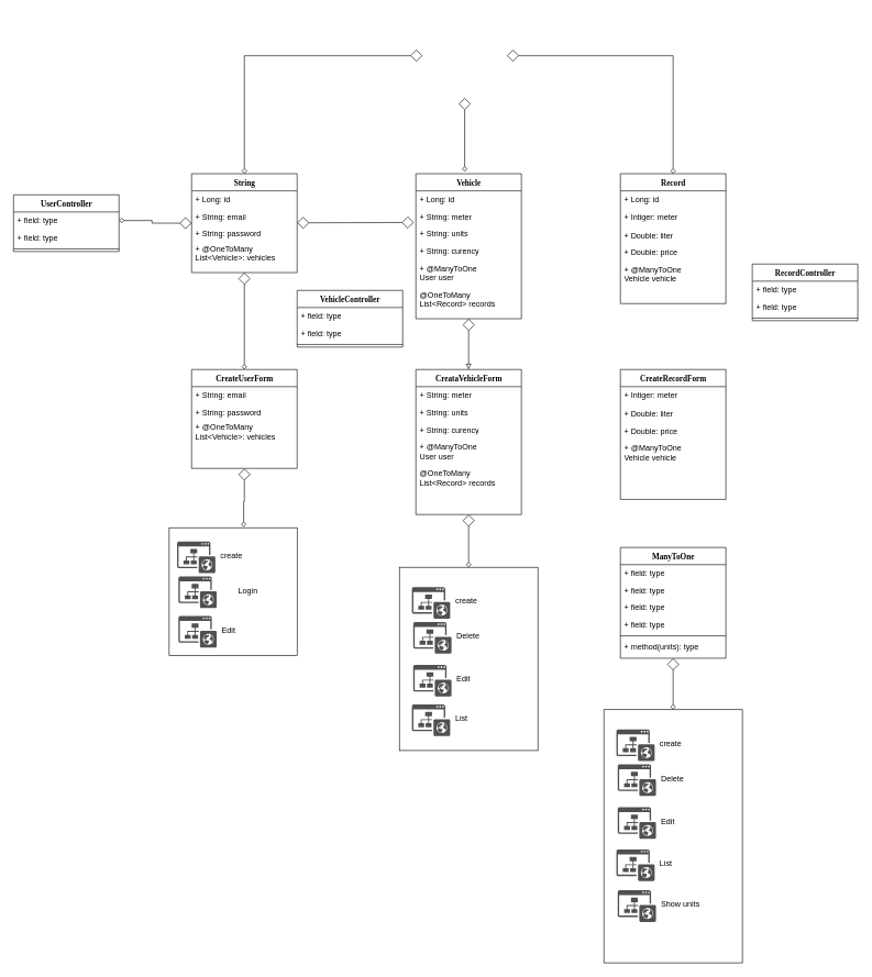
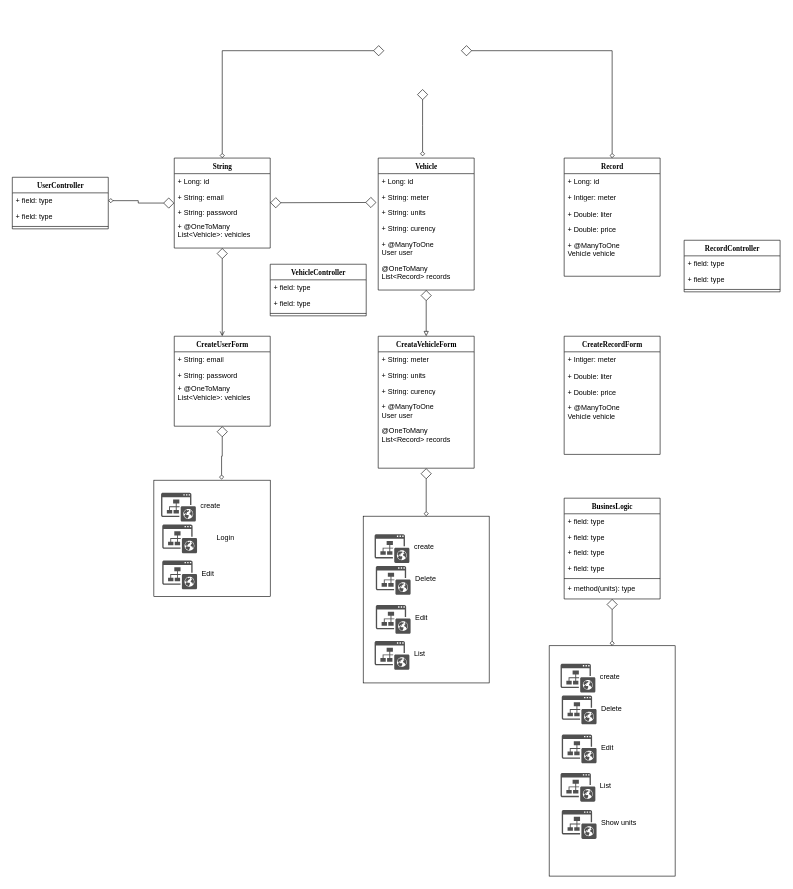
- <mxCell id="4" style="edgeStyle=orthogonalEdgeStyle;rounded=0;orthogonalLoop=1;jettySize=auto;html=1;entryX=0.5;entryY=0;entryDx=0;entryDy=0;startArrow=diamond;startFill=0;endArrow=diamond;endFill=0;startSize=16;" edge="1" parent="1" source="6" target="39"><mxGeometry relative="1" as="geometry" /></mxCell>
+ <mxCell id="4" style="edgeStyle=orthogonalEdgeStyle;rounded=0;orthogonalLoop=1;jettySize=auto;html=1;entryX=0.5;entryY=0;entryDx=0;entryDy=0;startArrow=diamond;startFill=0;endArrow=open;endFill=0;startSize=16;" edge="1" parent="1" source="6" target="39"><mxGeometry relative="1" as="geometry" /></mxCell>
- <mxCell id="26" value="ManyToOne" style="swimlane;html=1;fontStyle=1;align=center;verticalAlign=top;childLayout=stackLayout;horizontal=1;startSize=26;horizontalStack=0;resizeParent=1;resizeLast=0;collapsible=1;marginBottom=0;swimlaneFillColor=#ffffff;rounded=0;shadow=0;comic=0;labelBackgroundColor=none;strokeWidth=1;fillColor=none;fontFamily=Verdana;fontSize=12" parent="1" vertex="1"><mxGeometry x="940" y="830" width="160" height="168" as="geometry" /></mxCell>
+ <mxCell id="26" value="BusinesLogic" style="swimlane;html=1;fontStyle=1;align=center;verticalAlign=top;childLayout=stackLayout;horizontal=1;startSize=26;horizontalStack=0;resizeParent=1;resizeLast=0;collapsible=1;marginBottom=0;swimlaneFillColor=#ffffff;rounded=0;shadow=0;comic=0;labelBackgroundColor=none;strokeWidth=1;fillColor=none;fontFamily=Verdana;fontSize=12" parent="1" vertex="1"><mxGeometry x="940" y="830" width="160" height="168" as="geometry" /></mxCell>
